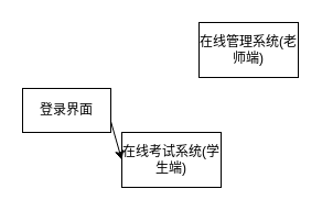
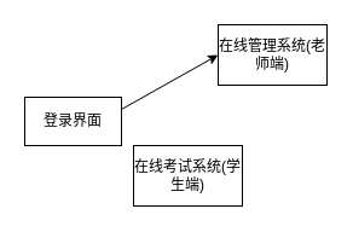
+ <mxCell id="5" value="" style="endArrow=classic;html=1;exitX=1;exitY=0.25;exitDx=0;exitDy=0;entryX=0;entryY=0.5;entryDx=0;entryDy=0;" edge="1" parent="1" source="2" target="3"><mxGeometry width="50" height="50" relative="1" as="geometry"><mxPoint x="20" y="240" as="sourcePoint" /><mxPoint x="70" y="190" as="targetPoint" /></mxGeometry></mxCell>
- <mxCell id="6" value="" style="endArrow=classic;html=1;entryX=0;entryY=0.5;entryDx=0;entryDy=0;exitX=1;exitY=0.75;exitDx=0;exitDy=0;" edge="1" parent="1" source="2" target="4"><mxGeometry width="50" height="50" relative="1" as="geometry"><mxPoint x="10" y="220" as="sourcePoint" /><mxPoint x="60" y="170" as="targetPoint" /></mxGeometry></mxCell>
